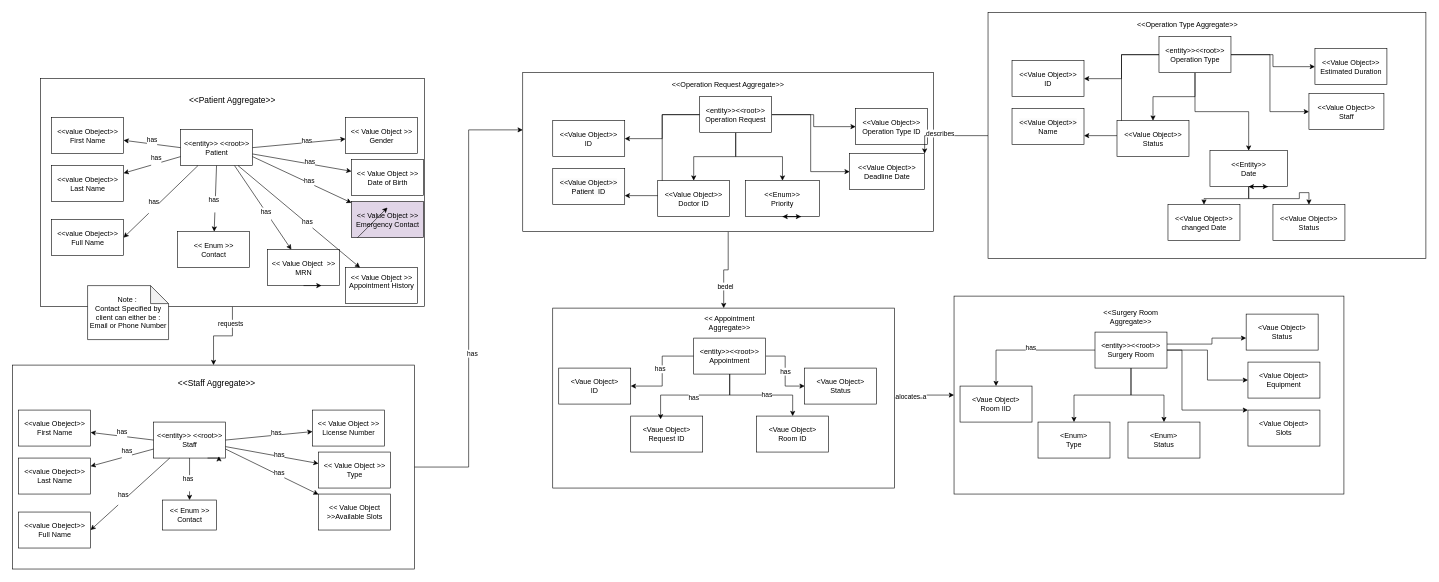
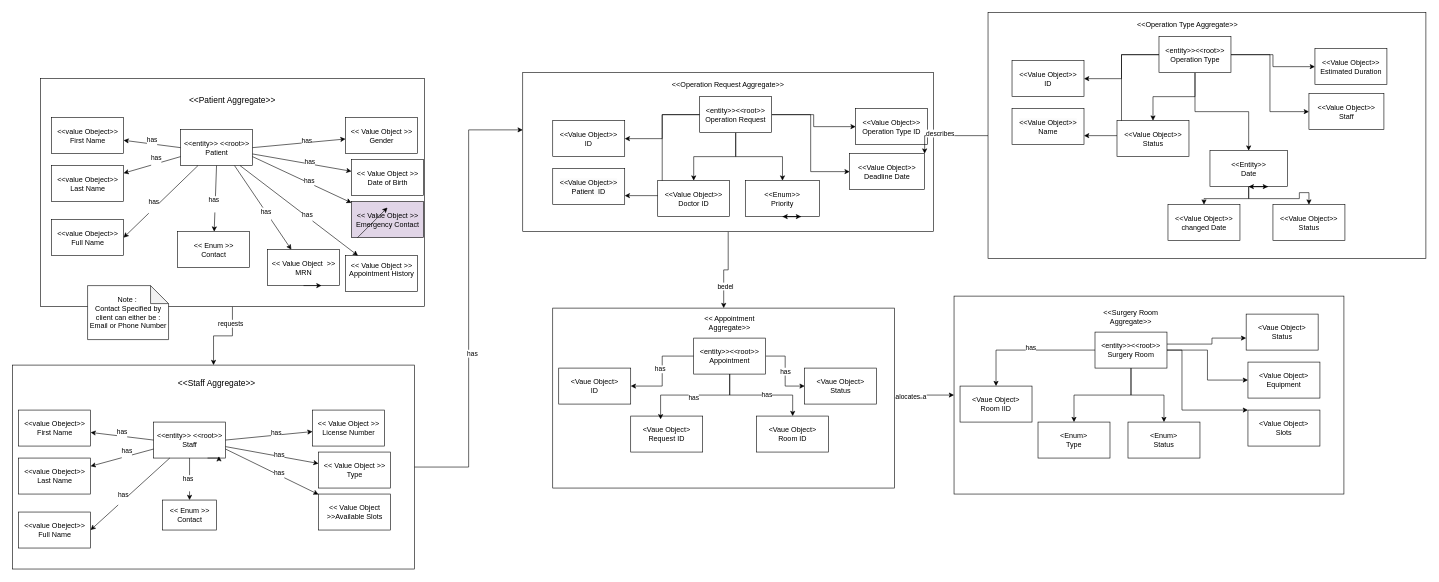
- <mxCell id="33" value="&amp;lt;&amp;lt; Value Object &amp;gt;&amp;gt;&lt;div&gt;Appointment History&lt;/div&gt;&lt;div&gt;&lt;br&gt;&lt;/div&gt;" style="rounded=0;whiteSpace=wrap;html=1;" vertex="1" parent="1"><mxGeometry x="575.5" y="445.5" width="120" height="60" as="geometry" /></mxCell>
+ <mxCell id="33" value="&amp;lt;&amp;lt; Value Object &amp;gt;&amp;gt;&lt;div&gt;Appointment History&lt;/div&gt;&lt;div&gt;&lt;br&gt;&lt;/div&gt;" style="rounded=0;whiteSpace=wrap;html=1;" vertex="1" parent="1"><mxGeometry x="575.5" y="425.5" width="120" height="60" as="geometry" /></mxCell>
